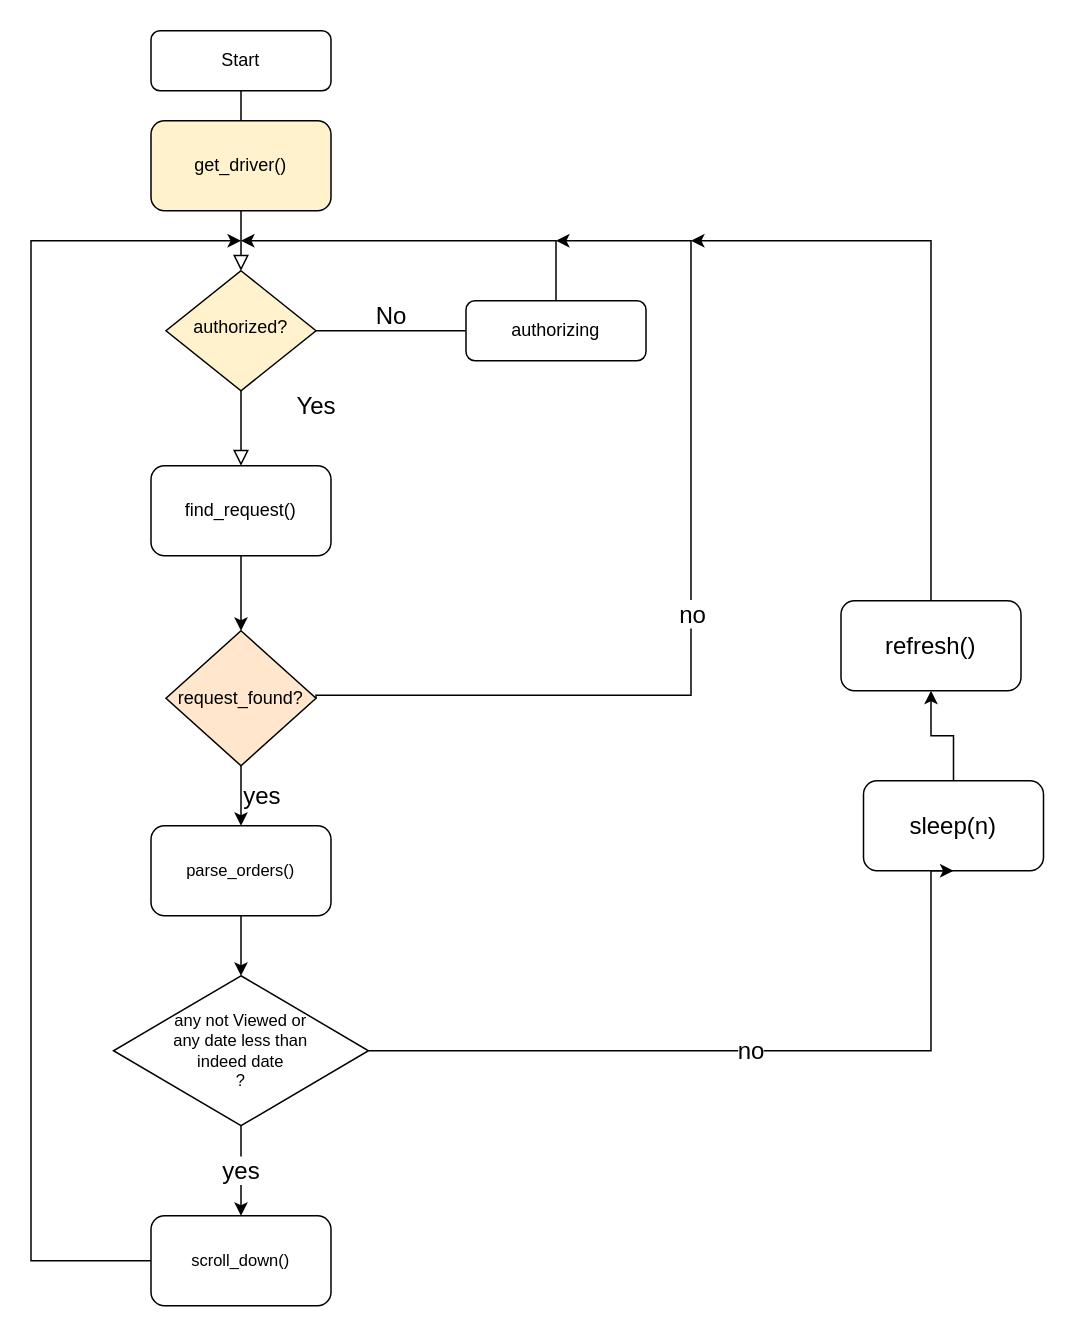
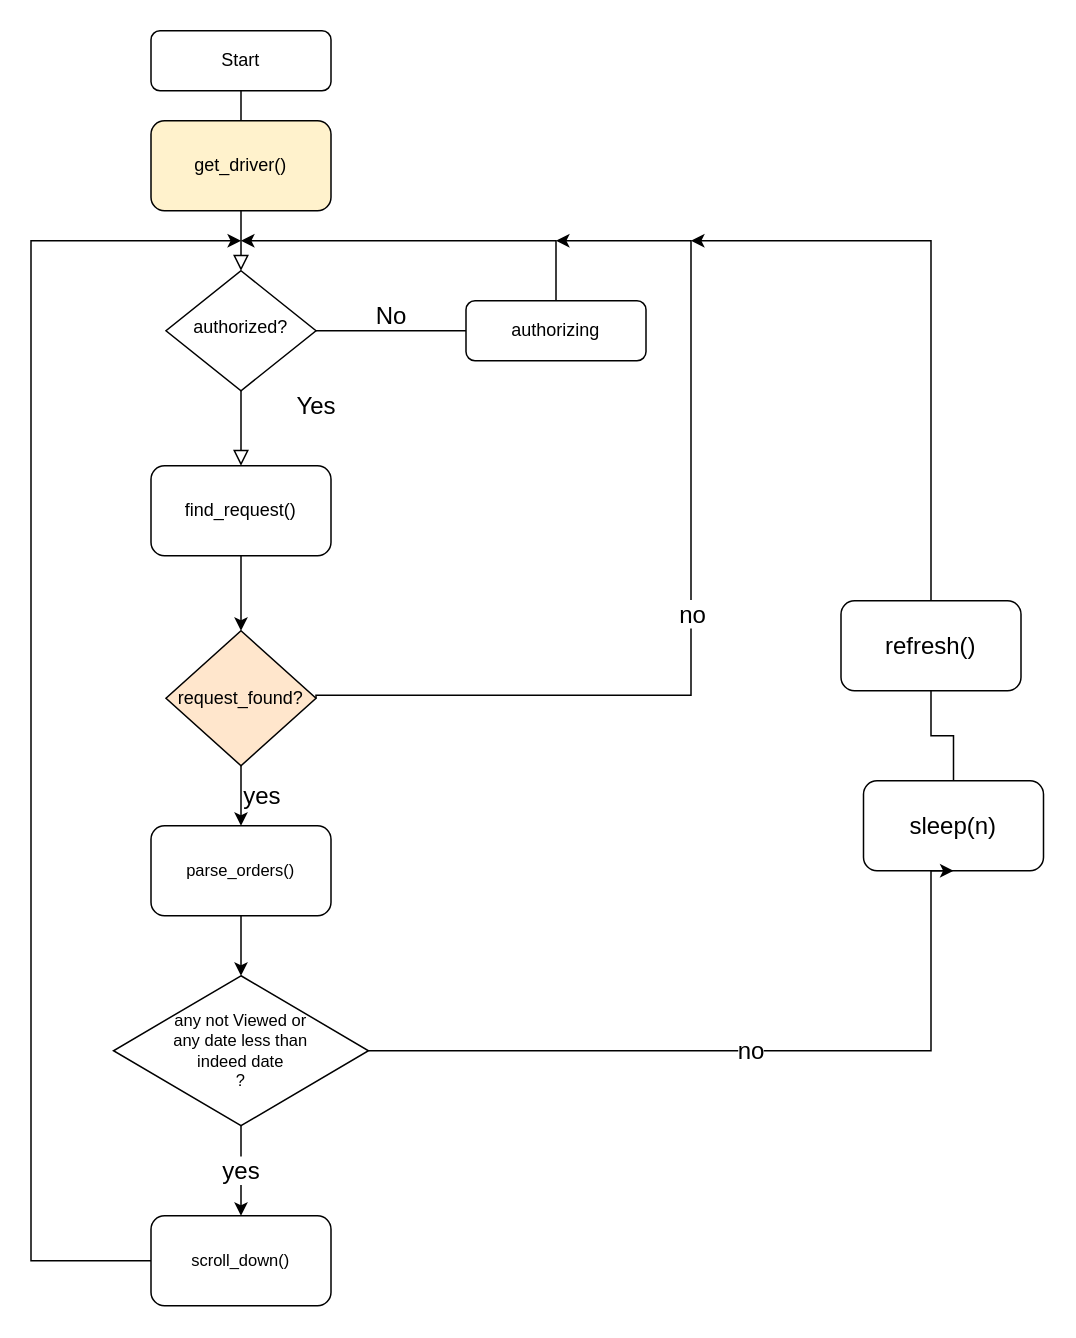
- <mxCell id="6" value="authorized?&lt;br&gt;" style="rhombus;whiteSpace=wrap;html=1;shadow=0;fontFamily=Helvetica;fontSize=12;align=center;strokeWidth=1;spacing=6;spacingTop=-4;fillColor=#fff2cc;" parent="1" vertex="1"><mxGeometry x="110" y="180" width="100" height="80" as="geometry" /></mxCell>
+ <mxCell id="6" value="authorized?&lt;br&gt;" style="rhombus;whiteSpace=wrap;html=1;shadow=0;fontFamily=Helvetica;fontSize=12;align=center;strokeWidth=1;spacing=6;spacingTop=-4;" parent="1" vertex="1"><mxGeometry x="110" y="180" width="100" height="80" as="geometry" /></mxCell>
- <mxCell id="23" style="edgeStyle=orthogonalEdgeStyle;rounded=0;sketch=0;orthogonalLoop=1;jettySize=auto;html=1;exitX=0.5;exitY=0;exitDx=0;exitDy=0;entryX=0.5;entryY=1;entryDx=0;entryDy=0;shadow=0;fontFamily=Helvetica;fontSize=16;fontColor=default;" edge="1" parent="1" source="24" target="26"><mxGeometry relative="1" as="geometry" /></mxCell>
+ <mxCell id="23" style="edgeStyle=orthogonalEdgeStyle;rounded=0;sketch=0;orthogonalLoop=1;jettySize=auto;html=1;exitX=0.5;exitY=0;exitDx=0;exitDy=0;entryX=0.5;entryY=1;entryDx=0;entryDy=0;shadow=0;fontFamily=Helvetica;fontSize=16;fontColor=default;endArrow=none;" edge="1" parent="1" source="24" target="26"><mxGeometry relative="1" as="geometry" /></mxCell>
